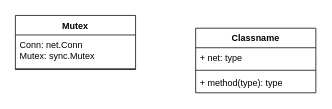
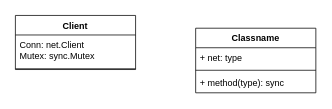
- <mxCell id="2" value="Mutex" style="swimlane;fontStyle=1;align=center;verticalAlign=top;childLayout=stackLayout;horizontal=1;startSize=26;horizontalStack=0;resizeParent=1;resizeParentMax=0;resizeLast=0;collapsible=1;marginBottom=0;" vertex="1" parent="1"><mxGeometry x="20" y="20" width="160" height="72" as="geometry" /></mxCell>
+ <mxCell id="2" value="Client" style="swimlane;fontStyle=1;align=center;verticalAlign=top;childLayout=stackLayout;horizontal=1;startSize=26;horizontalStack=0;resizeParent=1;resizeParentMax=0;resizeLast=0;collapsible=1;marginBottom=0;" vertex="1" parent="1"><mxGeometry x="20" y="20" width="160" height="72" as="geometry" /></mxCell>
- <mxCell id="3" value="Conn: net.Conn&#10;Mutex: sync.Mutex&#10;&#10;" style="text;strokeColor=none;fillColor=none;align=left;verticalAlign=top;spacingLeft=4;spacingRight=4;overflow=hidden;rotatable=0;points=[[0,0.5],[1,0.5]];portConstraint=eastwest;" vertex="1" parent="2"><mxGeometry y="26" width="160" height="44" as="geometry" /></mxCell>
+ <mxCell id="3" value="Conn: net.Client&#10;Mutex: sync.Mutex&#10;&#10;" style="text;strokeColor=none;fillColor=none;align=left;verticalAlign=top;spacingLeft=4;spacingRight=4;overflow=hidden;rotatable=0;points=[[0,0.5],[1,0.5]];portConstraint=eastwest;" vertex="1" parent="2"><mxGeometry y="26" width="160" height="44" as="geometry" /></mxCell>
- <mxCell id="8" value="+ method(type): type" style="text;strokeColor=none;fillColor=none;align=left;verticalAlign=top;spacingLeft=4;spacingRight=4;overflow=hidden;rotatable=0;points=[[0,0.5],[1,0.5]];portConstraint=eastwest;" vertex="1" parent="5"><mxGeometry y="60" width="160" height="26" as="geometry" /></mxCell>
+ <mxCell id="8" value="+ method(type): sync" style="text;strokeColor=none;fillColor=none;align=left;verticalAlign=top;spacingLeft=4;spacingRight=4;overflow=hidden;rotatable=0;points=[[0,0.5],[1,0.5]];portConstraint=eastwest;" vertex="1" parent="5"><mxGeometry y="60" width="160" height="26" as="geometry" /></mxCell>
